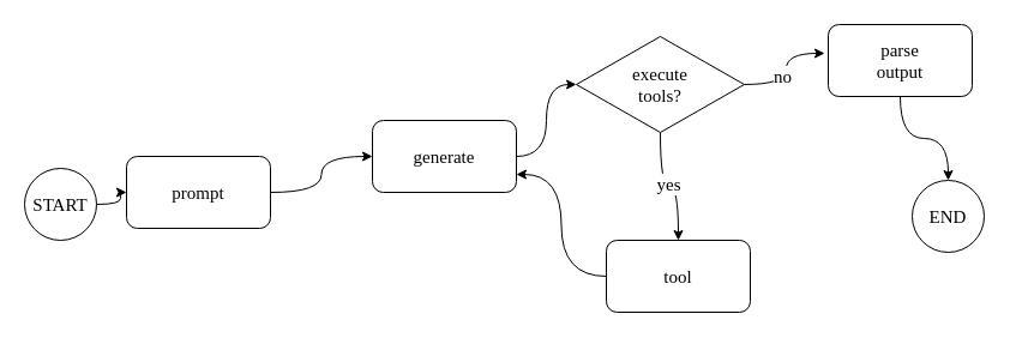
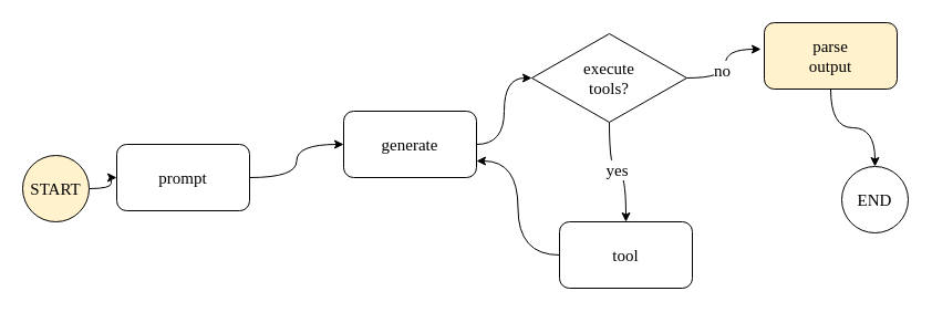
- <mxCell id="17" value="parse &lt;br&gt;output" style="rounded=1;whiteSpace=wrap;html=1;fontFamily=Comic Sans MS;fontSize=15;" vertex="1" parent="1"><mxGeometry x="690" y="20" width="120" height="60" as="geometry" /></mxCell>
+ <mxCell id="17" value="parse &lt;br&gt;output" style="rounded=1;whiteSpace=wrap;html=1;fontFamily=Comic Sans MS;fontSize=15;fillColor=#fff2cc;" vertex="1" parent="1"><mxGeometry x="690" y="20" width="120" height="60" as="geometry" /></mxCell>
- <mxCell id="3" value="START" style="ellipse;whiteSpace=wrap;html=1;aspect=fixed;fontFamily=Comic Sans MS;fontSize=15;" parent="1" vertex="1"><mxGeometry x="20" y="140" width="60" height="60" as="geometry" /></mxCell>
+ <mxCell id="3" value="START" style="ellipse;whiteSpace=wrap;html=1;aspect=fixed;fontFamily=Comic Sans MS;fontSize=15;fillColor=#fff2cc;" parent="1" vertex="1"><mxGeometry x="20" y="140" width="60" height="60" as="geometry" /></mxCell>
